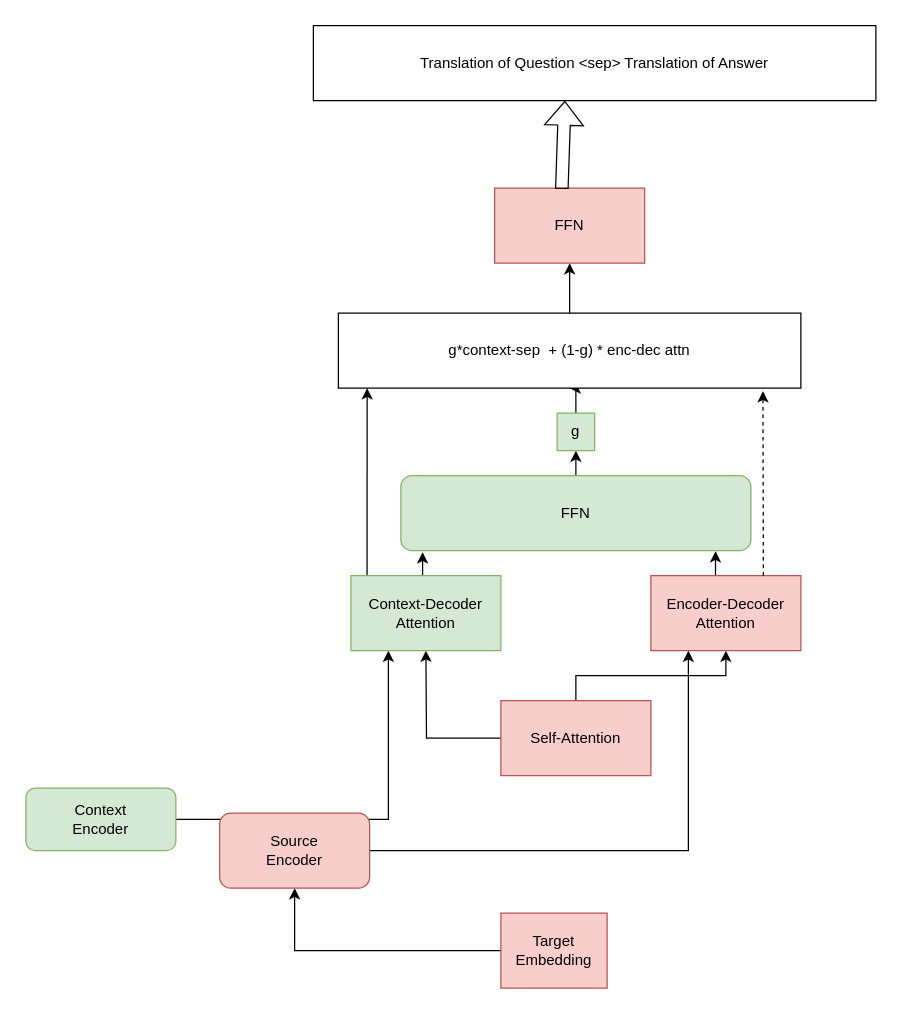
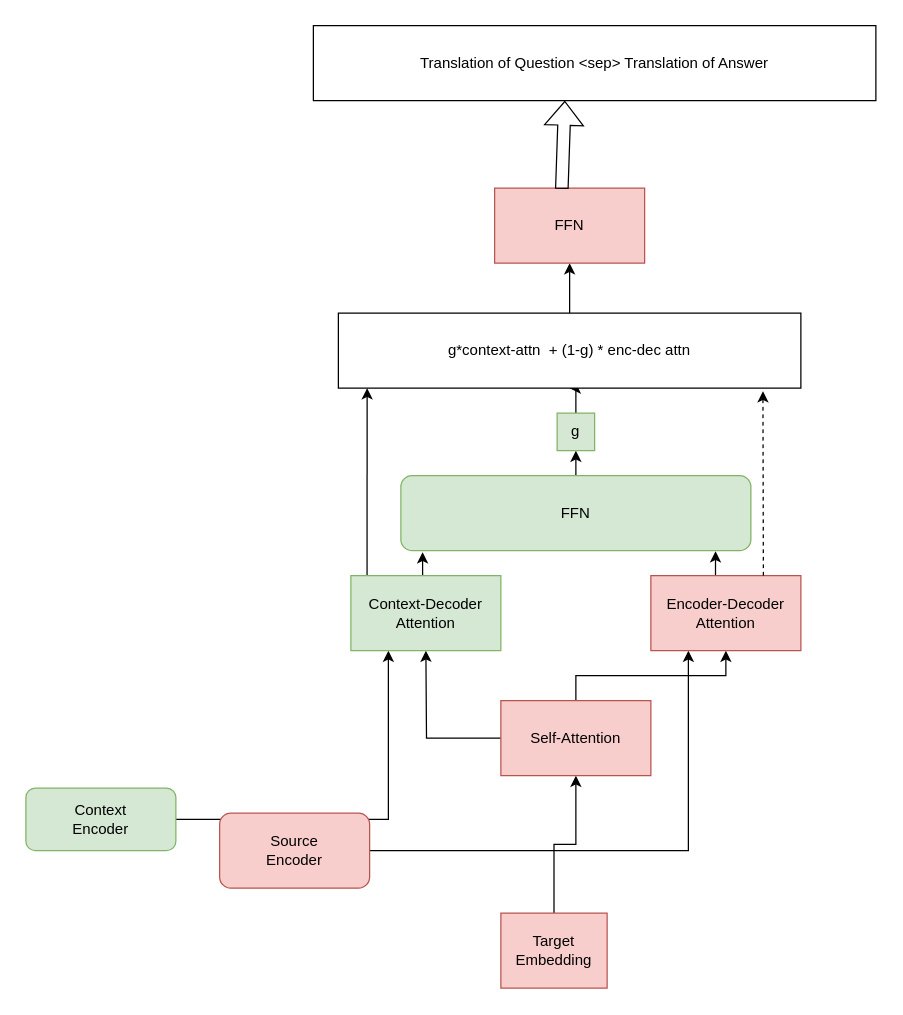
- <mxCell id="20" value="g*context-sep&amp;nbsp; + (1-g) * enc-dec attn" style="rounded=0;whiteSpace=wrap;html=1;" parent="1" vertex="1"><mxGeometry x="270" y="250" width="370" height="60" as="geometry" /></mxCell>
+ <mxCell id="20" value="g*context-attn&amp;nbsp; + (1-g) * enc-dec attn" style="rounded=0;whiteSpace=wrap;html=1;" parent="1" vertex="1"><mxGeometry x="270" y="250" width="370" height="60" as="geometry" /></mxCell>
- <mxCell id="6" value="" style="edgeStyle=orthogonalEdgeStyle;rounded=0;orthogonalLoop=1;jettySize=auto;html=1;" parent="1" source="7" target="5" edge="1"><mxGeometry relative="1" as="geometry" /></mxCell>
+ <mxCell id="6" value="" style="edgeStyle=orthogonalEdgeStyle;rounded=0;orthogonalLoop=1;jettySize=auto;html=1;" parent="1" source="7" target="10" edge="1"><mxGeometry relative="1" as="geometry" /></mxCell>
